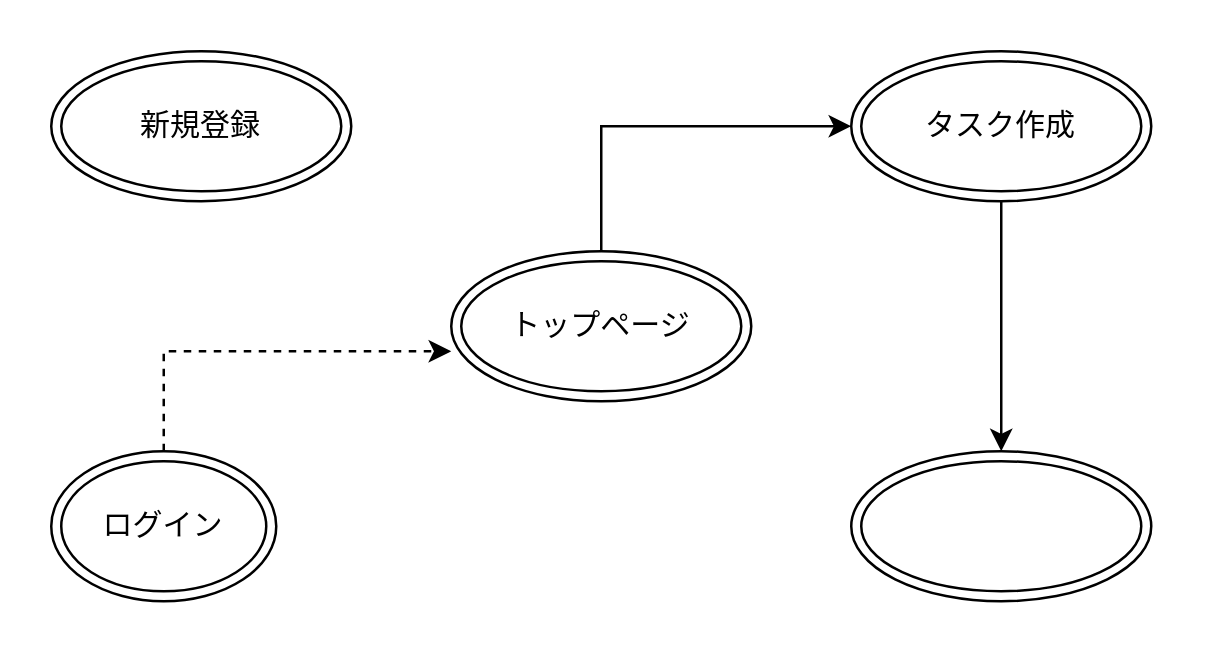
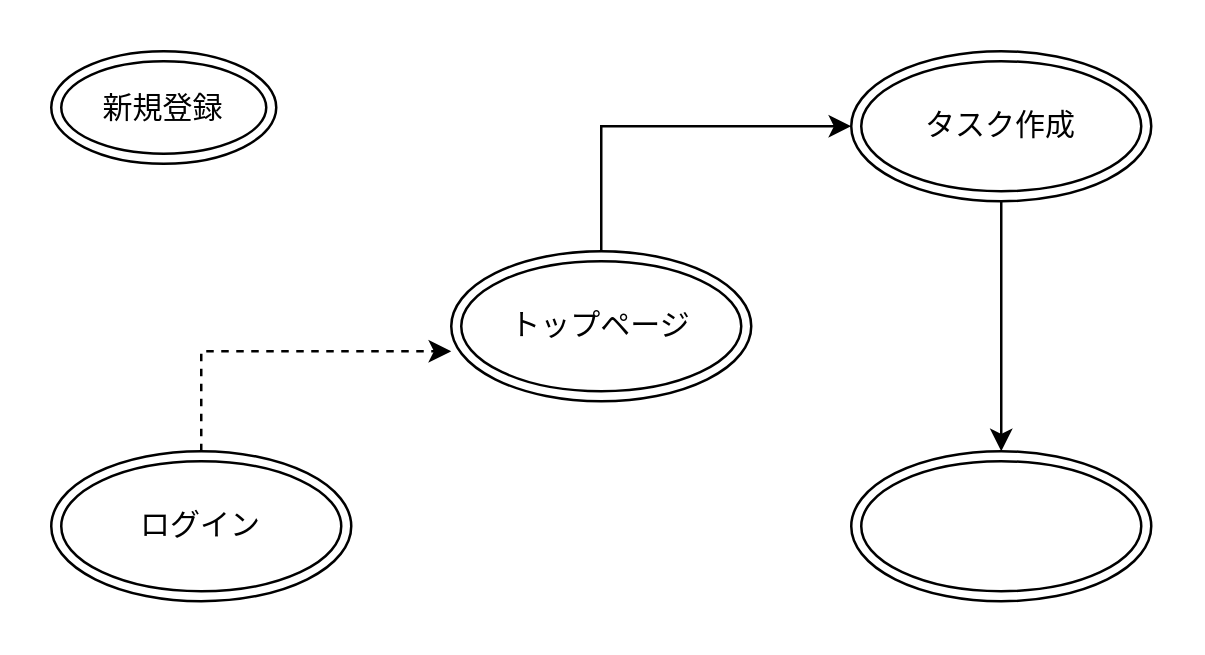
- <mxCell id="2" value="新規登録" style="ellipse;shape=doubleEllipse;whiteSpace=wrap;html=1;" vertex="1" parent="1"><mxGeometry x="20" y="20" width="120" height="60" as="geometry" /></mxCell>
+ <mxCell id="2" value="新規登録" style="ellipse;shape=doubleEllipse;whiteSpace=wrap;html=1;" vertex="1" parent="1"><mxGeometry x="20" y="20" width="90" height="45" as="geometry" /></mxCell>
- <mxCell id="4" value="ログイン" style="ellipse;shape=doubleEllipse;whiteSpace=wrap;html=1;" vertex="1" parent="1"><mxGeometry x="20" y="180" width="90" height="60" as="geometry" /></mxCell>
+ <mxCell id="4" value="ログイン" style="ellipse;shape=doubleEllipse;whiteSpace=wrap;html=1;" vertex="1" parent="1"><mxGeometry x="20" y="180" width="120" height="60" as="geometry" /></mxCell>
